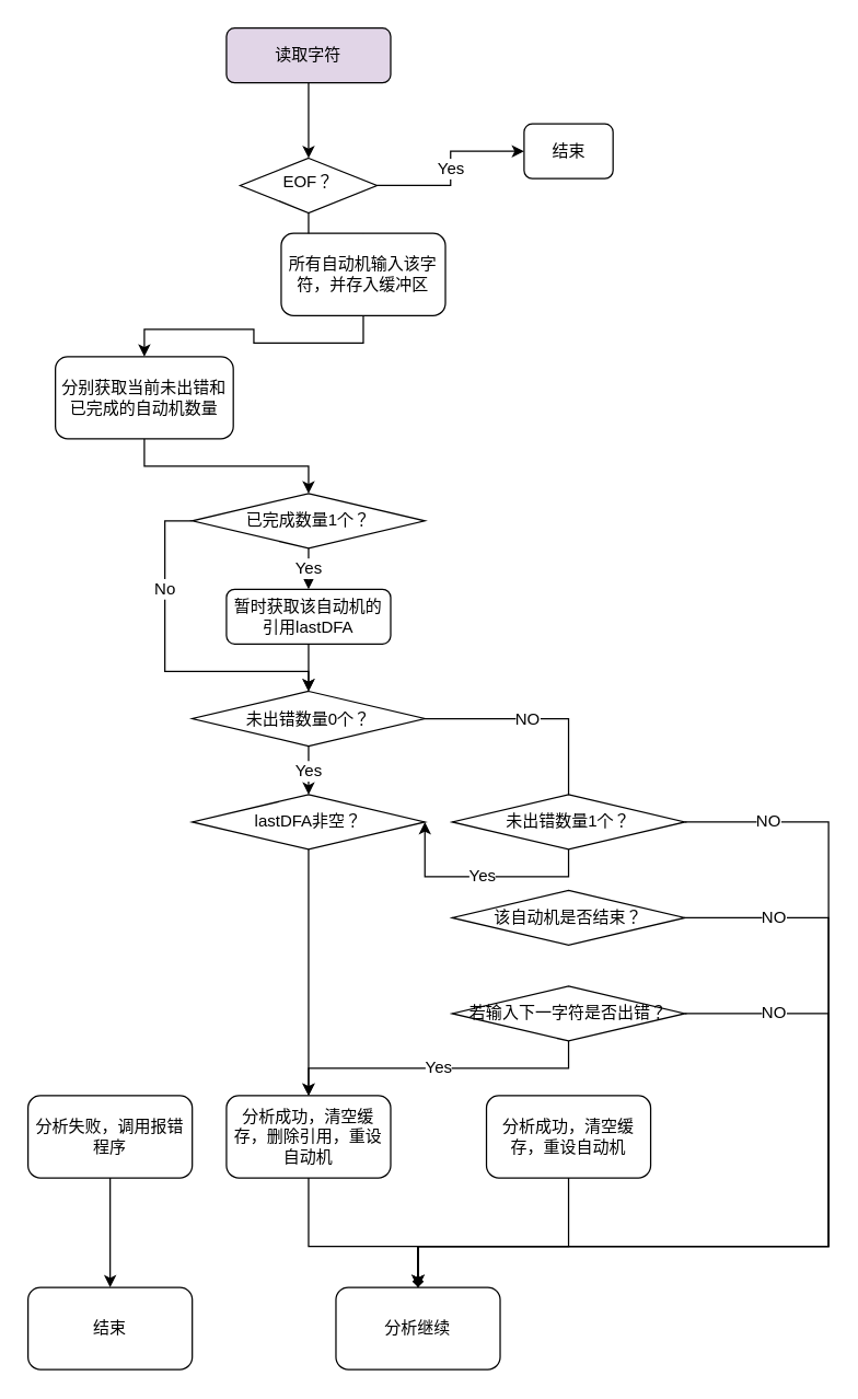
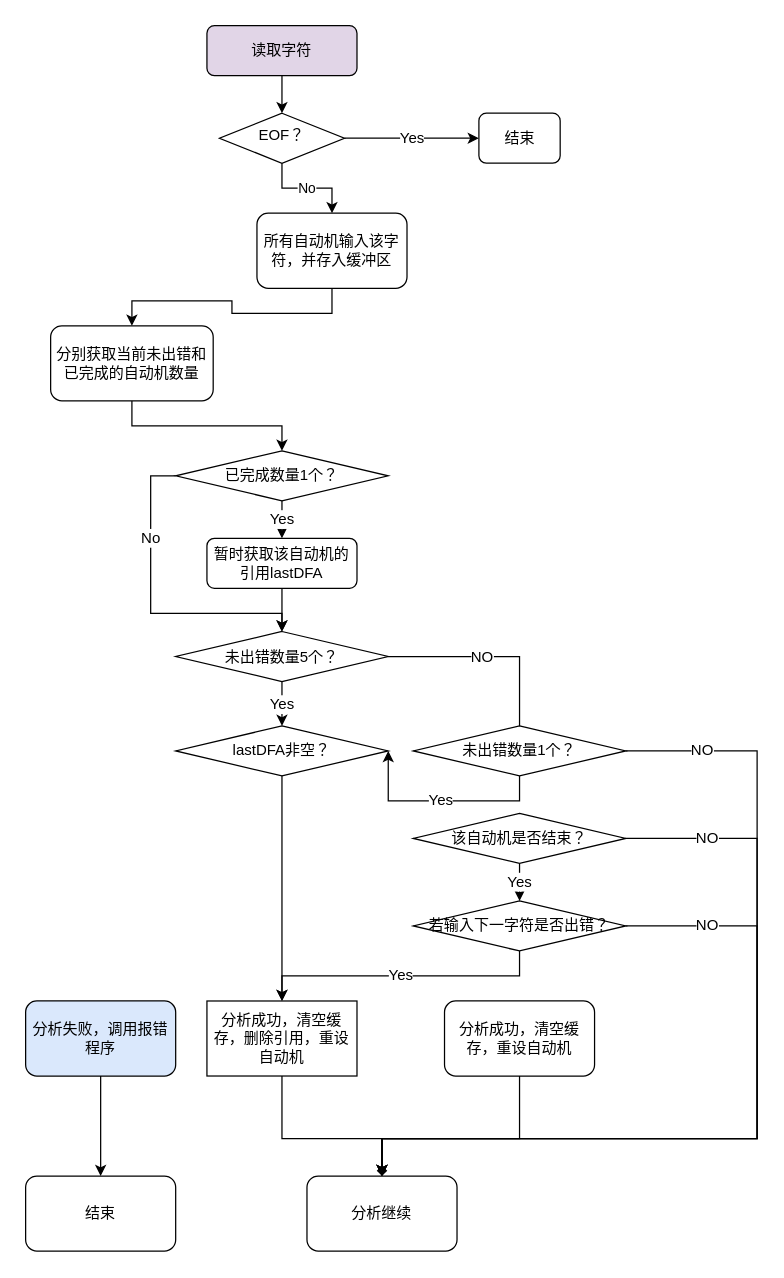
- <mxCell id="6" value="EOF？" style="rhombus;whiteSpace=wrap;html=1;shadow=0;fontFamily=Helvetica;fontSize=12;align=center;strokeWidth=1;spacing=6;spacingTop=-4;" parent="1" vertex="1"><mxGeometry x="175" y="115" width="100" height="40" as="geometry" /></mxCell>
+ <mxCell id="6" value="EOF？" style="rhombus;whiteSpace=wrap;html=1;shadow=0;fontFamily=Helvetica;fontSize=12;align=center;strokeWidth=1;spacing=6;spacingTop=-4;" parent="1" vertex="1"><mxGeometry x="175" y="90" width="100" height="40" as="geometry" /></mxCell>
- <mxCell id="18" value="未出错数量0个？" style="strokeWidth=1;html=1;shape=mxgraph.flowchart.decision;whiteSpace=wrap;" vertex="1" parent="1"><mxGeometry x="140" y="504.5" width="170" height="40" as="geometry" /></mxCell>
+ <mxCell id="18" value="未出错数量5个？" style="strokeWidth=1;html=1;shape=mxgraph.flowchart.decision;whiteSpace=wrap;" vertex="1" parent="1"><mxGeometry x="140" y="504.5" width="170" height="40" as="geometry" /></mxCell>
+ <mxCell id="28" value="Yes" style="edgeStyle=orthogonalEdgeStyle;rounded=0;orthogonalLoop=1;jettySize=auto;html=1;exitX=0.5;exitY=1;exitDx=0;exitDy=0;exitPerimeter=0;fontSize=12;entryX=0.5;entryY=0;entryDx=0;entryDy=0;entryPerimeter=0;" edge="1" parent="1" source="30" target="33"><mxGeometry relative="1" as="geometry"><mxPoint x="415" y="690" as="targetPoint" /></mxGeometry></mxCell>
- <mxCell id="36" value="分析失败，调用报错程序" style="rounded=1;whiteSpace=wrap;html=1;strokeWidth=1;fontSize=12;" vertex="1" parent="1"><mxGeometry x="20" y="800" width="120" height="60" as="geometry" /></mxCell>
+ <mxCell id="36" value="分析失败，调用报错程序" style="rounded=1;whiteSpace=wrap;html=1;strokeWidth=1;fontSize=12;fillColor=#dae8fc;" vertex="1" parent="1"><mxGeometry x="20" y="800" width="120" height="60" as="geometry" /></mxCell>
- <mxCell id="22" value="分析成功，清空缓存，删除引用，重设自动机" style="rounded=1;whiteSpace=wrap;html=1;strokeWidth=1;fontSize=12;" vertex="1" parent="1"><mxGeometry x="165" y="800" width="120" height="60" as="geometry" /></mxCell>
+ <mxCell id="22" value="分析成功，清空缓存，删除引用，重设自动机" style="whiteSpace=wrap;html=1;strokeWidth=1;fontSize=12;rounded=0;" vertex="1" parent="1"><mxGeometry x="165" y="800" width="120" height="60" as="geometry" /></mxCell>
